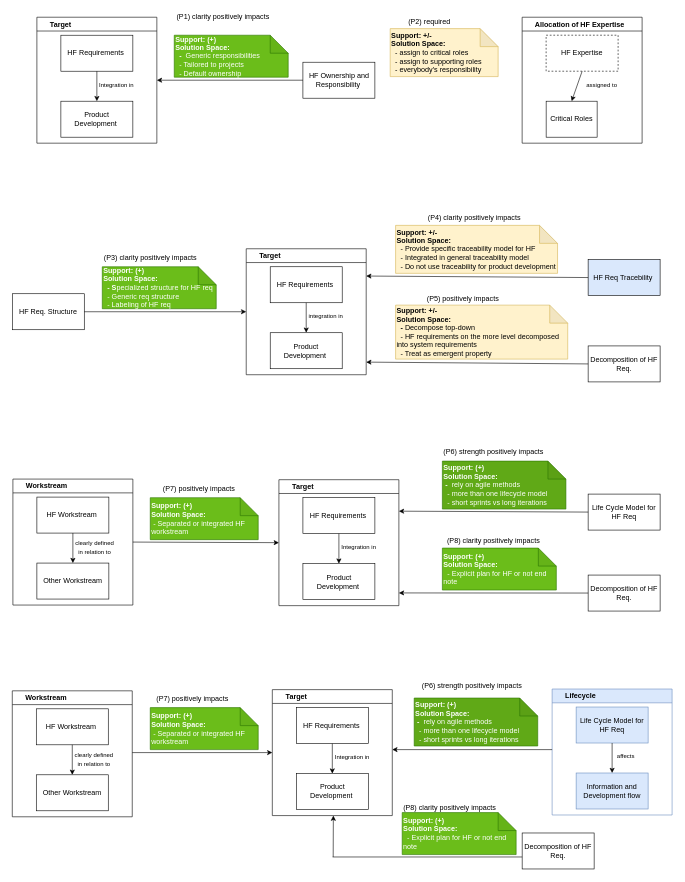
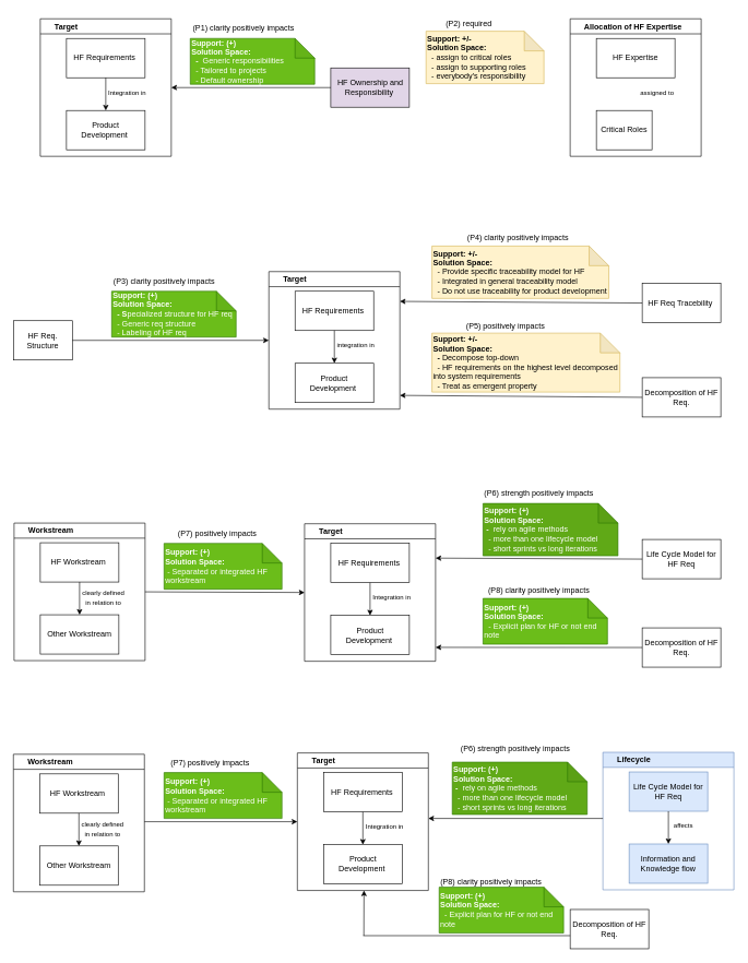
- <mxCell id="10" value="(P1) clarity positively impacts" style="text;html=1;align=center;verticalAlign=middle;resizable=0;points=[];autosize=1;strokeColor=none;fillColor=none;" vertex="1" parent="1"><mxGeometry x="281" y="13" width="180" height="30" as="geometry" /></mxCell>
+ <mxCell id="10" value="(P1) clarity positively impacts" style="text;html=1;align=center;verticalAlign=middle;resizable=0;points=[];autosize=1;strokeColor=none;fillColor=none;" vertex="1" parent="1"><mxGeometry x="281" y="28" width="180" height="30" as="geometry" /></mxCell>
- <mxCell id="51" value="HF Expertise" style="rounded=0;whiteSpace=wrap;html=1;dashed=1;" vertex="1" parent="50"><mxGeometry x="40" y="30" width="120" height="60" as="geometry" /></mxCell>
+ <mxCell id="51" value="HF Expertise" style="rounded=0;whiteSpace=wrap;html=1;" vertex="1" parent="50"><mxGeometry x="40" y="30" width="120" height="60" as="geometry" /></mxCell>
- <mxCell id="3" value="HF Ownership and Responsibility&amp;nbsp;" style="rounded=0;whiteSpace=wrap;html=1;" vertex="1" parent="1"><mxGeometry x="504.5" y="103" width="120" height="60" as="geometry" /></mxCell>
+ <mxCell id="3" value="HF Ownership and Responsibility&amp;nbsp;" style="rounded=0;whiteSpace=wrap;html=1;fillColor=#e1d5e7;" vertex="1" parent="1"><mxGeometry x="504.5" y="103" width="120" height="60" as="geometry" /></mxCell>
- <mxCell id="53" value="" style="endArrow=classic;html=1;rounded=0;exitX=0.5;exitY=1;exitDx=0;exitDy=0;entryX=0.5;entryY=0;entryDx=0;entryDy=0;" edge="1" parent="50" source="51" target="52"><mxGeometry width="50" height="50" relative="1" as="geometry"><mxPoint x="80" y="200" as="sourcePoint" /><mxPoint x="130" y="150" as="targetPoint" /></mxGeometry></mxCell>
- <mxCell id="40" value="HF Req Tracebility&amp;nbsp;" style="rounded=0;whiteSpace=wrap;html=1;fillColor=#dae8fc;" vertex="1" parent="1"><mxGeometry x="980" y="432" width="120" height="60" as="geometry" /></mxCell>
+ <mxCell id="40" value="HF Req Tracebility&amp;nbsp;" style="rounded=0;whiteSpace=wrap;html=1;" vertex="1" parent="1"><mxGeometry x="980" y="432" width="120" height="60" as="geometry" /></mxCell>
- <mxCell id="34" value="HF Req. Structure" style="rounded=0;whiteSpace=wrap;html=1;" vertex="1" parent="1"><mxGeometry x="20" y="489" width="120" height="60" as="geometry" /></mxCell>
+ <mxCell id="34" value="HF Req. Structure" style="rounded=0;whiteSpace=wrap;html=1;" vertex="1" parent="1"><mxGeometry x="20" y="489" width="90" height="60" as="geometry" /></mxCell>
- <mxCell id="45" value="&lt;b style=&quot;border-color: var(--border-color);&quot;&gt;Support: +/-&lt;br style=&quot;border-color: var(--border-color);&quot;&gt;Solution Space: &lt;br&gt;&amp;nbsp; - &lt;/b&gt;&lt;span style=&quot;border-color: var(--border-color);&quot;&gt;Decompose top-down&lt;div&gt;&amp;nbsp; - HF requirements on the more level decomposed into system requirements&lt;/div&gt;&lt;div&gt;&amp;nbsp; - Treat as emergent property&amp;nbsp;&lt;/div&gt;&lt;/span&gt;" style="shape=note;whiteSpace=wrap;html=1;backgroundOutline=1;darkOpacity=0.05;size=30;align=left;fillColor=#fff2cc;strokeColor=#d6b656;" vertex="1" parent="1"><mxGeometry x="659" y="508" width="287" height="90" as="geometry" /></mxCell>
+ <mxCell id="45" value="&lt;b style=&quot;border-color: var(--border-color);&quot;&gt;Support: +/-&lt;br style=&quot;border-color: var(--border-color);&quot;&gt;Solution Space: &lt;br&gt;&amp;nbsp; - &lt;/b&gt;&lt;span style=&quot;border-color: var(--border-color);&quot;&gt;Decompose top-down&lt;div&gt;&amp;nbsp; - HF requirements on the highest level decomposed into system requirements&lt;/div&gt;&lt;div&gt;&amp;nbsp; - Treat as emergent property&amp;nbsp;&lt;/div&gt;&lt;/span&gt;" style="shape=note;whiteSpace=wrap;html=1;backgroundOutline=1;darkOpacity=0.05;size=30;align=left;fillColor=#fff2cc;strokeColor=#d6b656;" vertex="1" parent="1"><mxGeometry x="659" y="508" width="287" height="90" as="geometry" /></mxCell>
- <mxCell id="58" value="Information and Development flow" style="rounded=0;whiteSpace=wrap;html=1;fillColor=#dae8fc;strokeColor=#6c8ebf;" vertex="1" parent="56"><mxGeometry x="40" y="140" width="120" height="60" as="geometry" /></mxCell>
+ <mxCell id="58" value="Information and Knowledge flow" style="rounded=0;whiteSpace=wrap;html=1;fillColor=#dae8fc;strokeColor=#6c8ebf;" vertex="1" parent="56"><mxGeometry x="40" y="140" width="120" height="60" as="geometry" /></mxCell>
